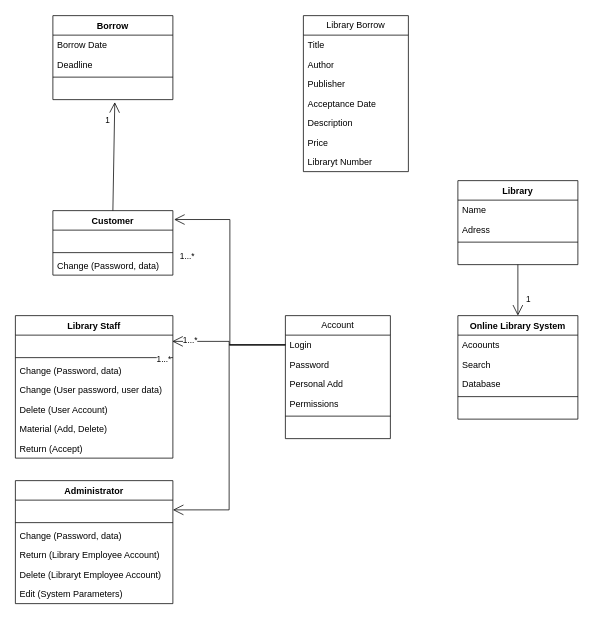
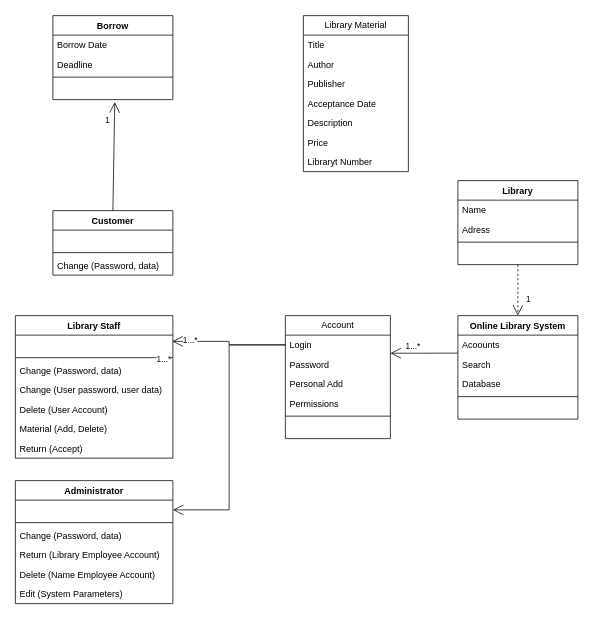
- <mxCell id="2" value="Library Borrow" style="swimlane;fontStyle=0;childLayout=stackLayout;horizontal=1;startSize=26;fillColor=none;horizontalStack=0;resizeParent=1;resizeParentMax=0;resizeLast=0;collapsible=1;marginBottom=0;whiteSpace=wrap;html=1;" parent="1" vertex="1"><mxGeometry x="404" y="20" width="140" height="208" as="geometry" /></mxCell>
+ <mxCell id="2" value="Library Material" style="swimlane;fontStyle=0;childLayout=stackLayout;horizontal=1;startSize=26;fillColor=none;horizontalStack=0;resizeParent=1;resizeParentMax=0;resizeLast=0;collapsible=1;marginBottom=0;whiteSpace=wrap;html=1;" parent="1" vertex="1"><mxGeometry x="404" y="20" width="140" height="208" as="geometry" /></mxCell>
- <mxCell id="44" value="" style="endArrow=open;endFill=1;endSize=12;html=1;rounded=0;exitX=0;exitY=0.5;exitDx=0;exitDy=0;entryX=1.01;entryY=0.138;entryDx=0;entryDy=0;entryPerimeter=0;edgeStyle=elbowEdgeStyle;" parent="1" source="11" target="40" edge="1"><mxGeometry width="160" relative="1" as="geometry"><mxPoint x="420" y="366" as="sourcePoint" /><mxPoint x="330" y="366" as="targetPoint" /></mxGeometry></mxCell>
- <mxCell id="45" value="1...*" style="edgeLabel;html=1;align=center;verticalAlign=middle;resizable=0;points=[];" parent="44" vertex="1" connectable="0"><mxGeometry x="-0.467" y="-1" relative="1" as="geometry"><mxPoint x="-59" y="-109" as="offset" /></mxGeometry></mxCell>
- <mxCell id="28" value="" style="endArrow=open;endFill=1;endSize=12;html=1;rounded=0;entryX=0.5;entryY=0;entryDx=0;entryDy=0;exitX=0.5;exitY=1;exitDx=0;exitDy=0;" parent="1" source="17" target="22" edge="1"><mxGeometry width="160" relative="1" as="geometry"><mxPoint x="690" y="340" as="sourcePoint" /><mxPoint x="810" y="540" as="targetPoint" /></mxGeometry></mxCell>
+ <mxCell id="28" value="" style="endArrow=open;endFill=1;endSize=12;html=1;rounded=0;entryX=0.5;entryY=0;entryDx=0;entryDy=0;exitX=0.5;exitY=1;exitDx=0;exitDy=0;dashed=1;" parent="1" source="17" target="22" edge="1"><mxGeometry width="160" relative="1" as="geometry"><mxPoint x="690" y="340" as="sourcePoint" /><mxPoint x="810" y="540" as="targetPoint" /></mxGeometry></mxCell>
+ <mxCell id="30" value="" style="endArrow=open;endFill=1;endSize=12;html=1;rounded=0;exitX=0;exitY=0.923;exitDx=0;exitDy=0;exitPerimeter=0;entryX=1;entryY=0.929;entryDx=0;entryDy=0;entryPerimeter=0;" parent="1" source="23" target="11" edge="1"><mxGeometry width="160" relative="1" as="geometry"><mxPoint x="470" y="370" as="sourcePoint" /><mxPoint x="630" y="370" as="targetPoint" /></mxGeometry></mxCell>
+ <mxCell id="31" value="1...*" style="edgeLabel;html=1;align=center;verticalAlign=middle;resizable=0;points=[];" parent="30" vertex="1" connectable="0"><mxGeometry x="-0.467" y="-1" relative="1" as="geometry"><mxPoint x="-36" y="-9" as="offset" /></mxGeometry></mxCell>
- <mxCell id="53" value="Delete (Libraryt Employee Account)" style="text;strokeColor=none;fillColor=none;align=left;verticalAlign=top;spacingLeft=4;spacingRight=4;overflow=hidden;rotatable=0;points=[[0,0.5],[1,0.5]];portConstraint=eastwest;whiteSpace=wrap;html=1;" parent="48" vertex="1"><mxGeometry y="112" width="210" height="26" as="geometry" /></mxCell>
+ <mxCell id="53" value="Delete (Name Employee Account)" style="text;strokeColor=none;fillColor=none;align=left;verticalAlign=top;spacingLeft=4;spacingRight=4;overflow=hidden;rotatable=0;points=[[0,0.5],[1,0.5]];portConstraint=eastwest;whiteSpace=wrap;html=1;" parent="48" vertex="1"><mxGeometry y="112" width="210" height="26" as="geometry" /></mxCell>
